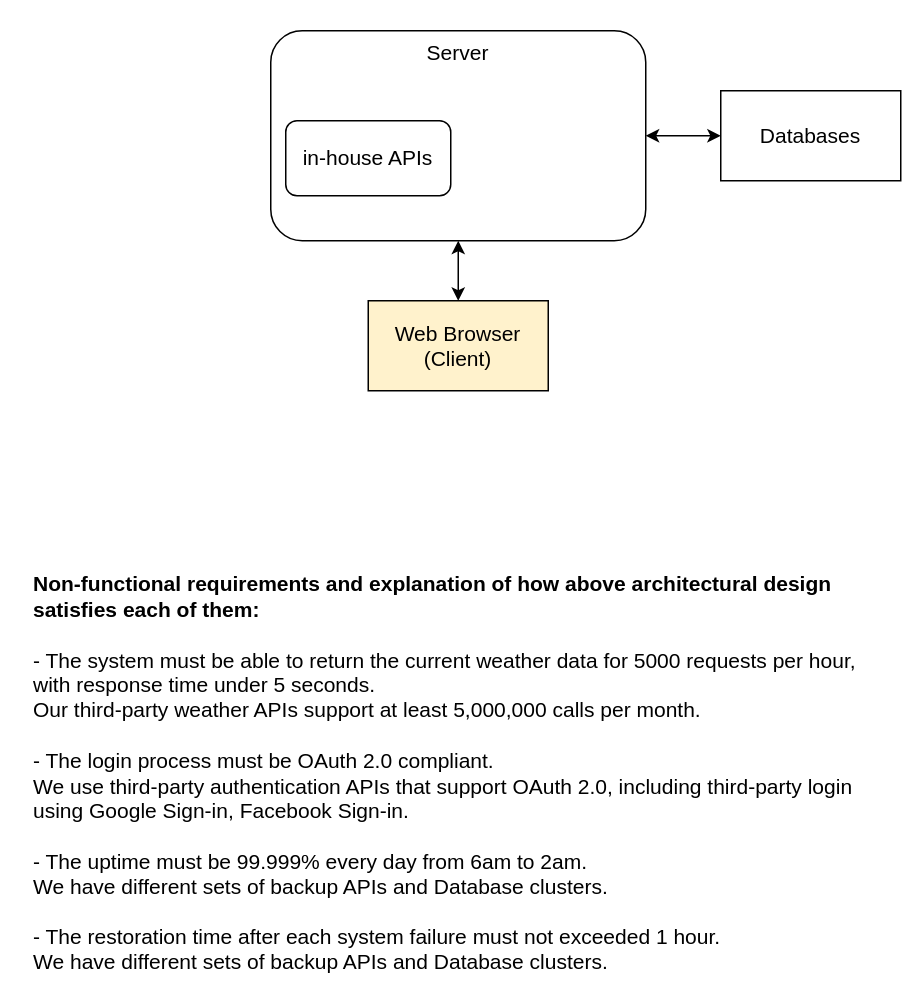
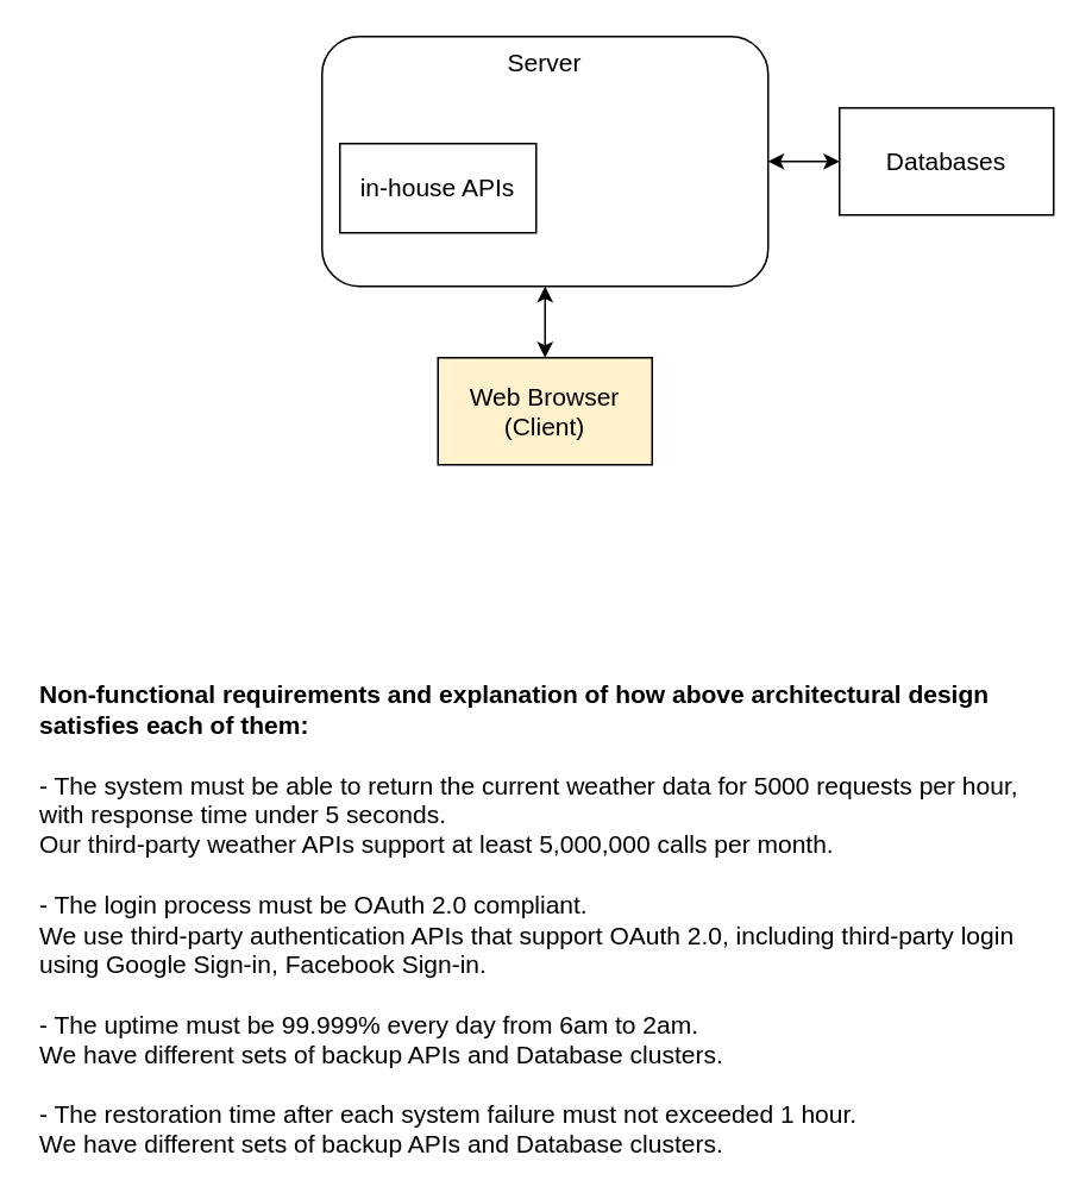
- <mxCell id="5" value="Databases" style="rounded=0;whiteSpace=wrap;html=1;fontSize=14;" vertex="1" parent="1"><mxGeometry x="480" y="60" width="120" height="60" as="geometry" /></mxCell>
+ <mxCell id="5" value="Databases" style="rounded=0;whiteSpace=wrap;html=1;fontSize=14;" vertex="1" parent="1"><mxGeometry x="470" y="60" width="120" height="60" as="geometry" /></mxCell>
- <mxCell id="8" value="in-house APIs" style="whiteSpace=wrap;html=1;fontSize=14;rounded=1;" vertex="1" parent="1"><mxGeometry x="190" y="80" width="110" height="50" as="geometry" /></mxCell>
+ <mxCell id="8" value="in-house APIs" style="rounded=0;whiteSpace=wrap;html=1;fontSize=14;" vertex="1" parent="1"><mxGeometry x="190" y="80" width="110" height="50" as="geometry" /></mxCell>
